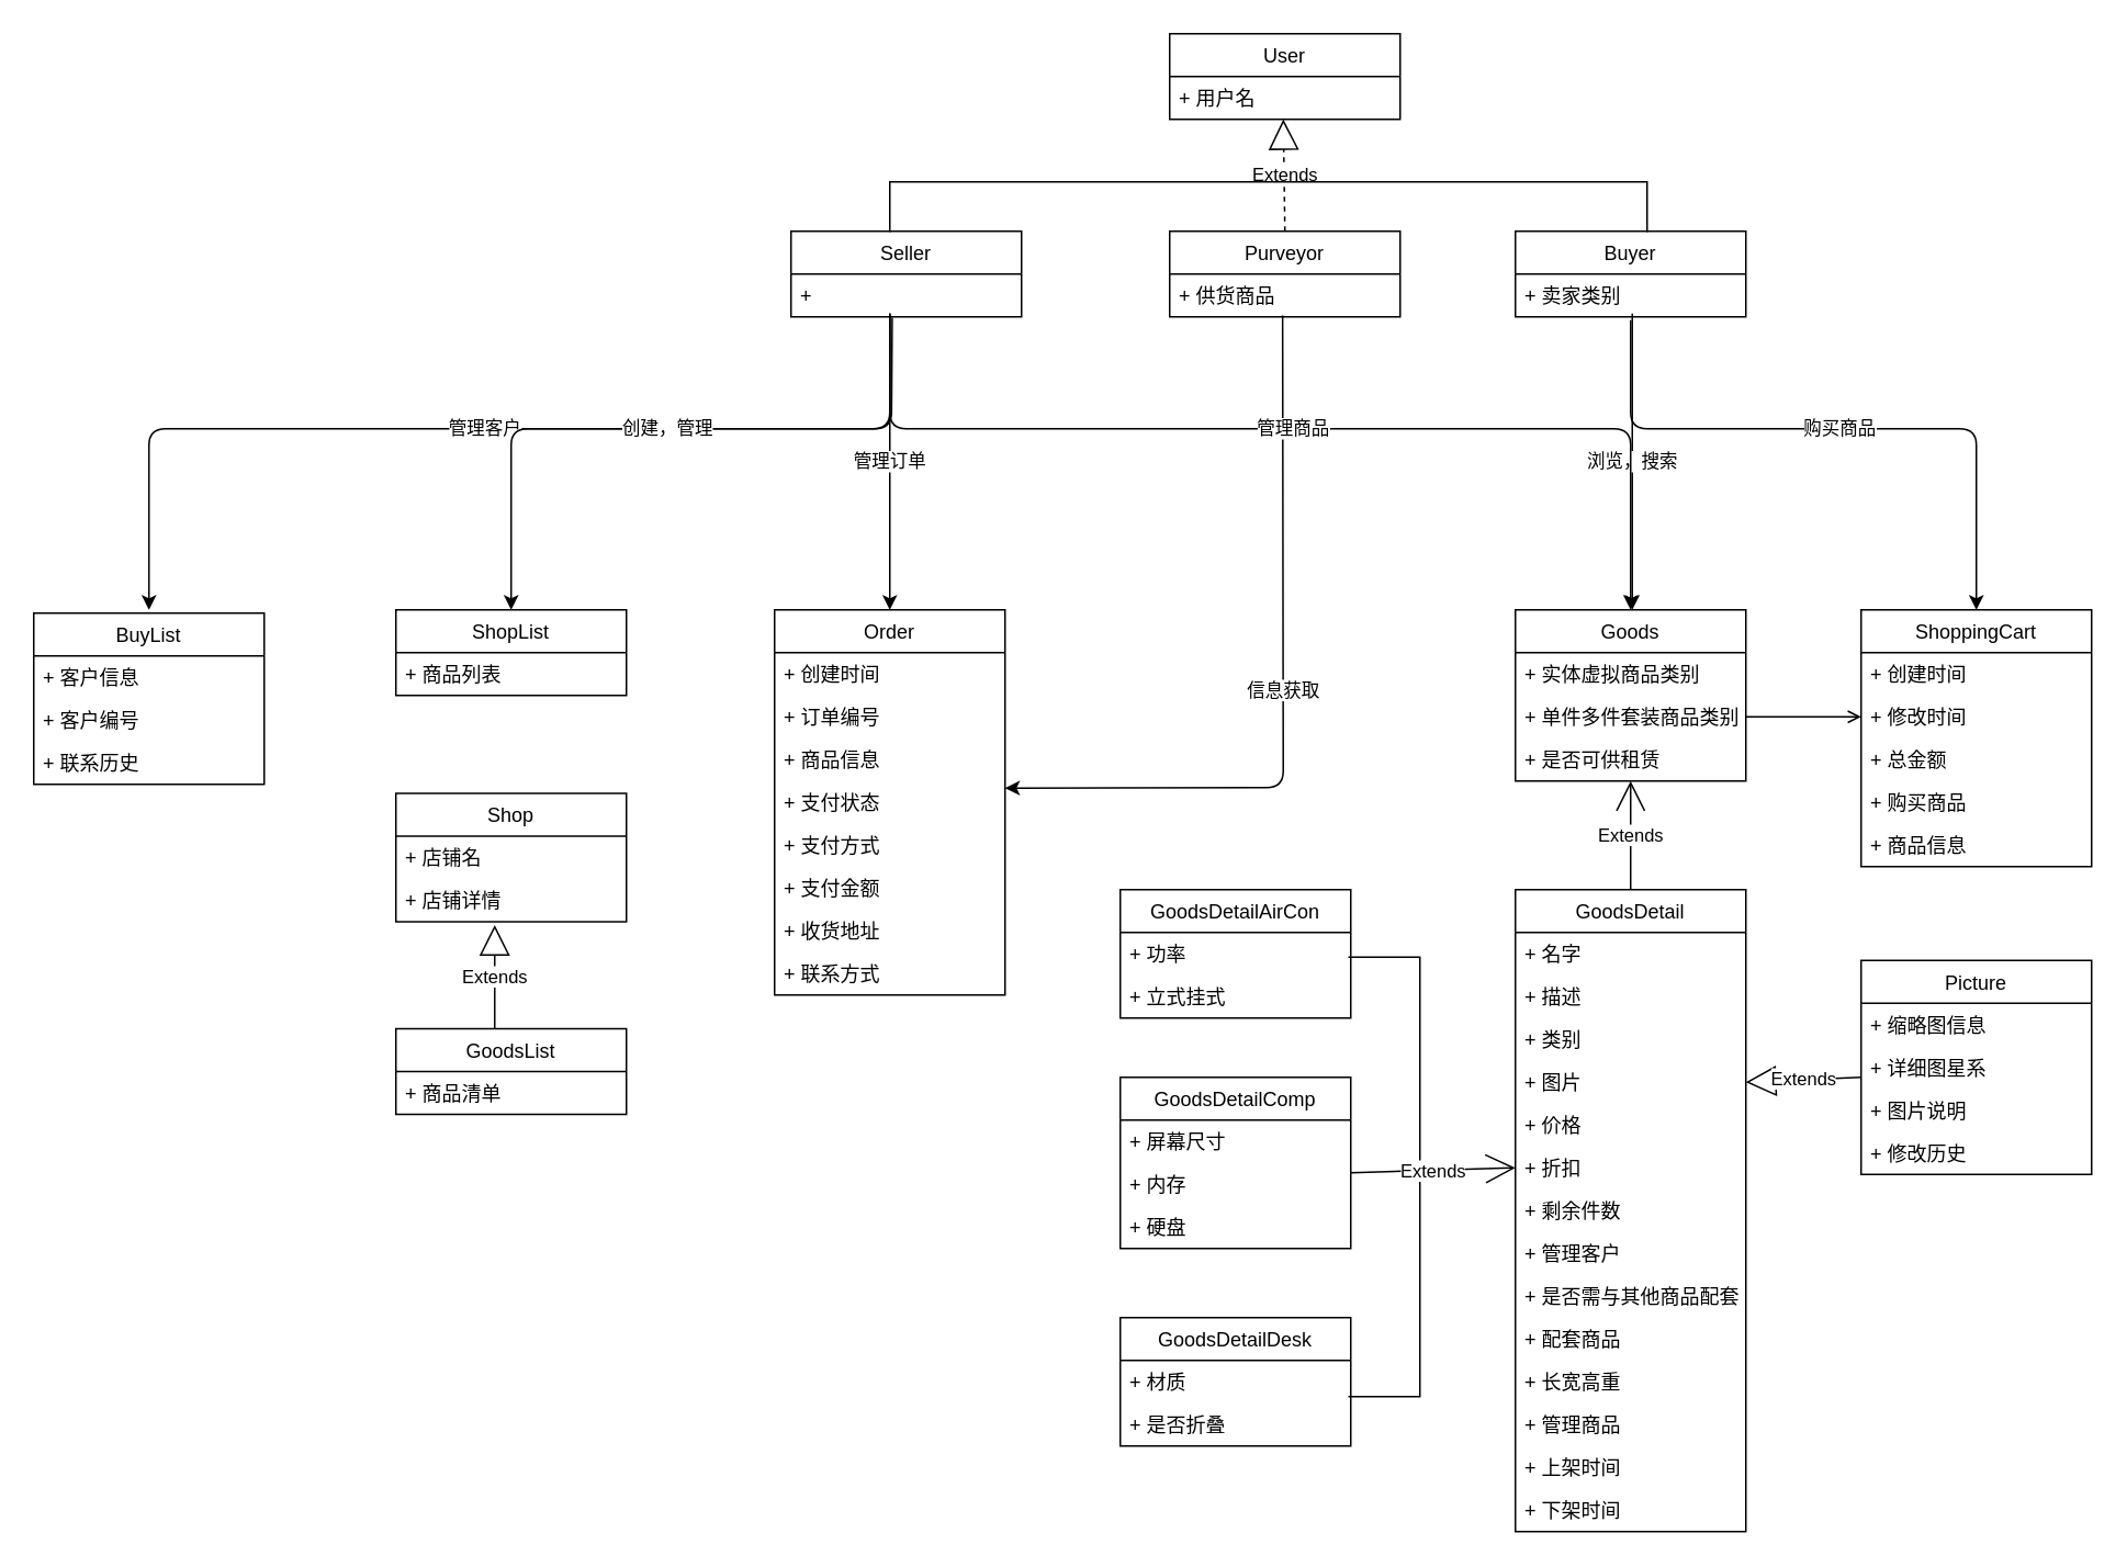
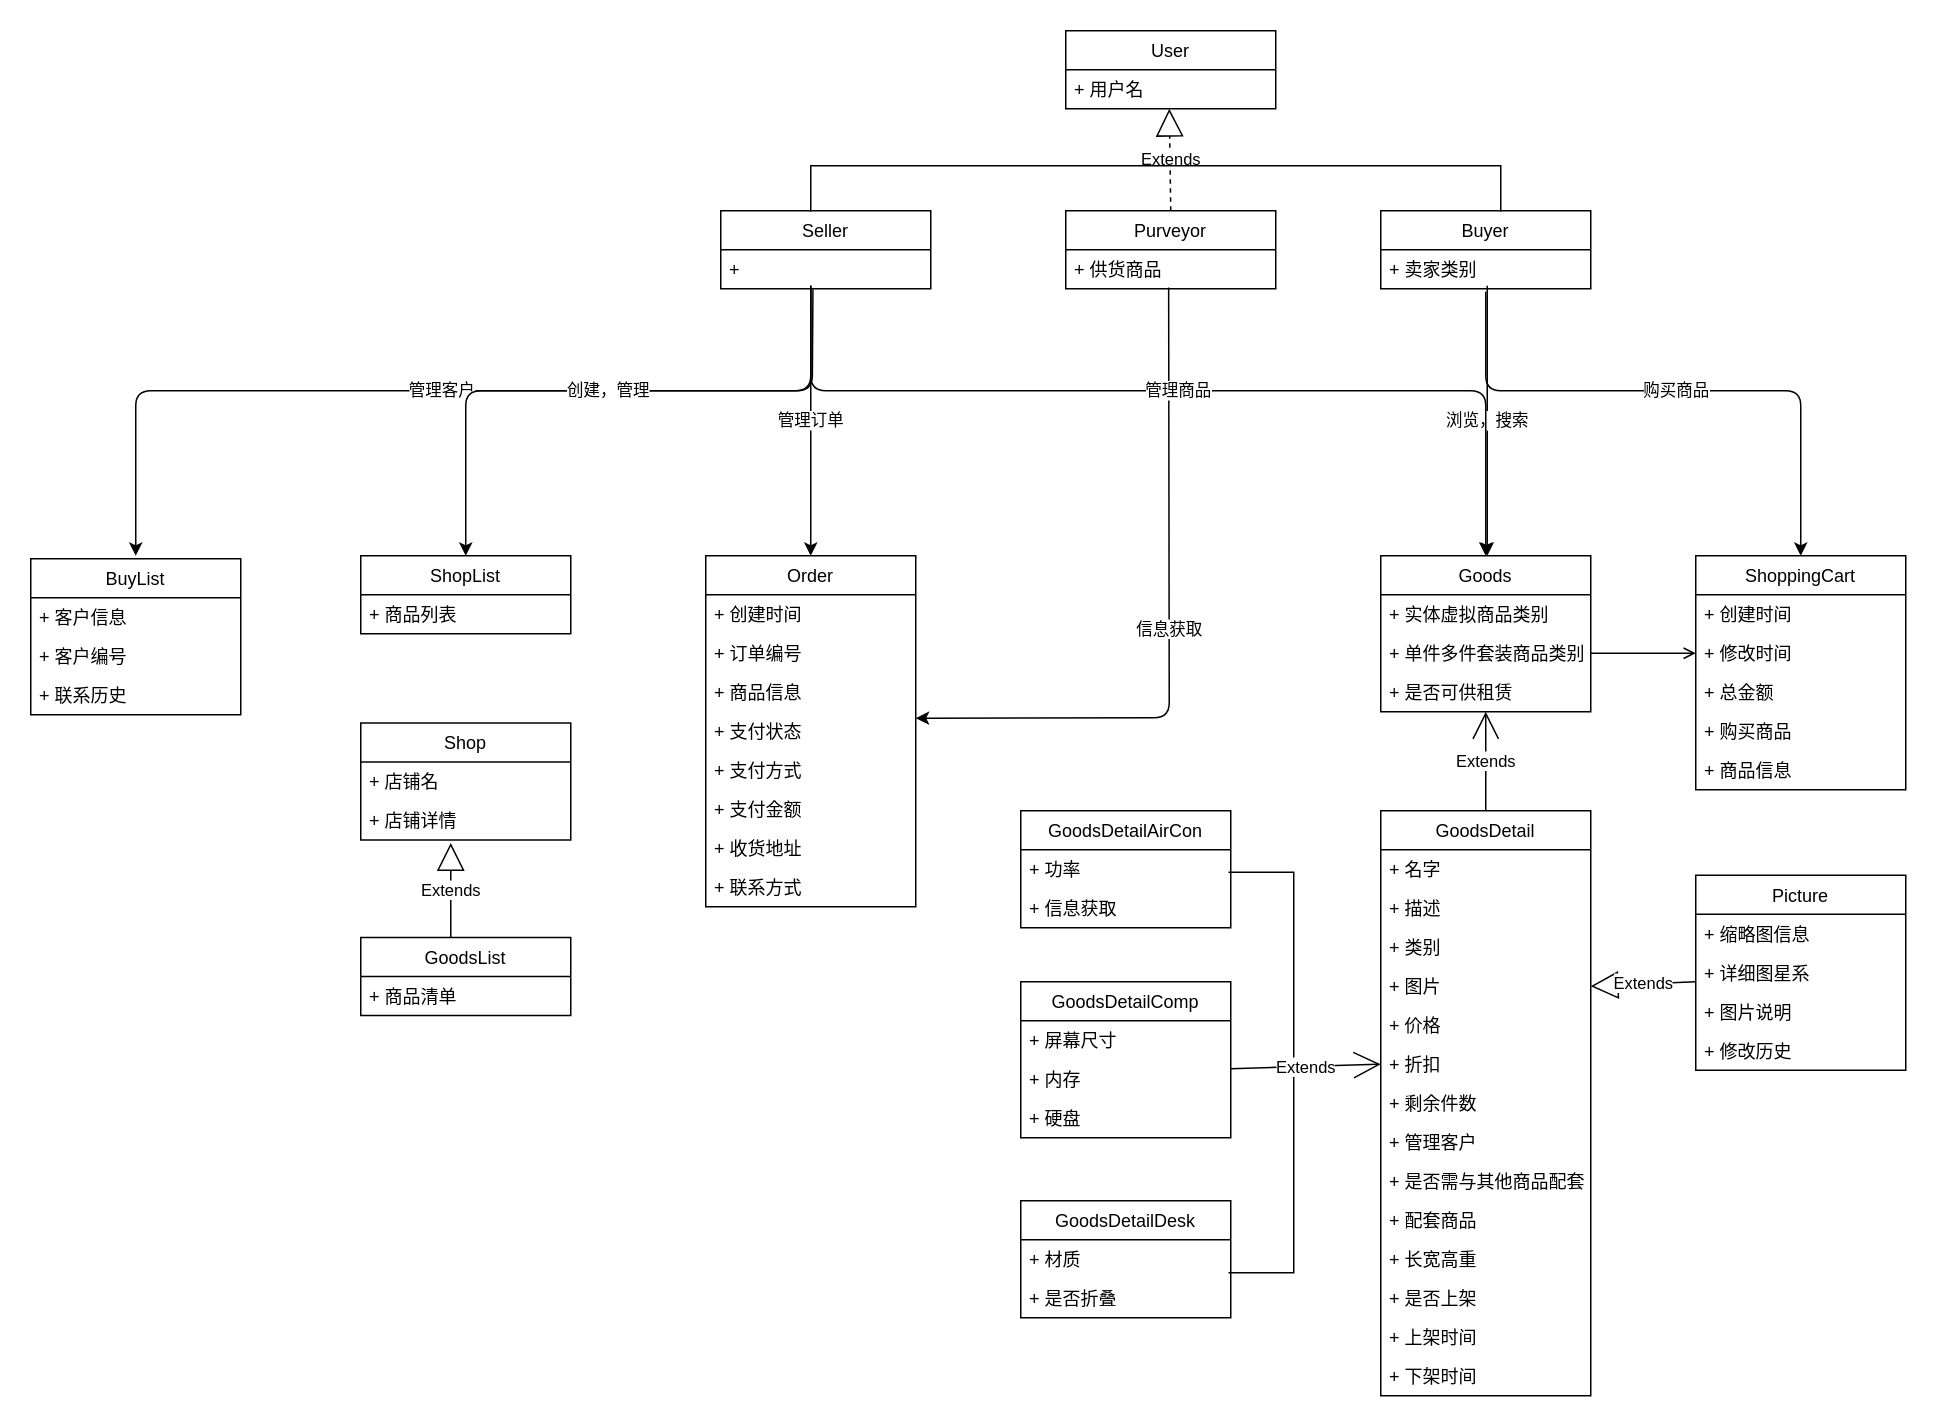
- <mxCell id="50" value="+ 立式挂式" style="text;strokeColor=none;fillColor=none;align=left;verticalAlign=top;spacingLeft=4;spacingRight=4;overflow=hidden;rotatable=0;points=[[0,0.5],[1,0.5]];portConstraint=eastwest;" vertex="1" parent="48"><mxGeometry y="52" width="140" height="26" as="geometry" /></mxCell>
+ <mxCell id="50" value="+ 信息获取" style="text;strokeColor=none;fillColor=none;align=left;verticalAlign=top;spacingLeft=4;spacingRight=4;overflow=hidden;rotatable=0;points=[[0,0.5],[1,0.5]];portConstraint=eastwest;" vertex="1" parent="48"><mxGeometry y="52" width="140" height="26" as="geometry" /></mxCell>
- <mxCell id="45" value="+ 管理商品" style="text;strokeColor=none;fillColor=none;align=left;verticalAlign=top;spacingLeft=4;spacingRight=4;overflow=hidden;rotatable=0;points=[[0,0.5],[1,0.5]];portConstraint=eastwest;" vertex="1" parent="33"><mxGeometry y="312" width="140" height="26" as="geometry" /></mxCell>
+ <mxCell id="45" value="+ 是否上架" style="text;strokeColor=none;fillColor=none;align=left;verticalAlign=top;spacingLeft=4;spacingRight=4;overflow=hidden;rotatable=0;points=[[0,0.5],[1,0.5]];portConstraint=eastwest;" vertex="1" parent="33"><mxGeometry y="312" width="140" height="26" as="geometry" /></mxCell>
